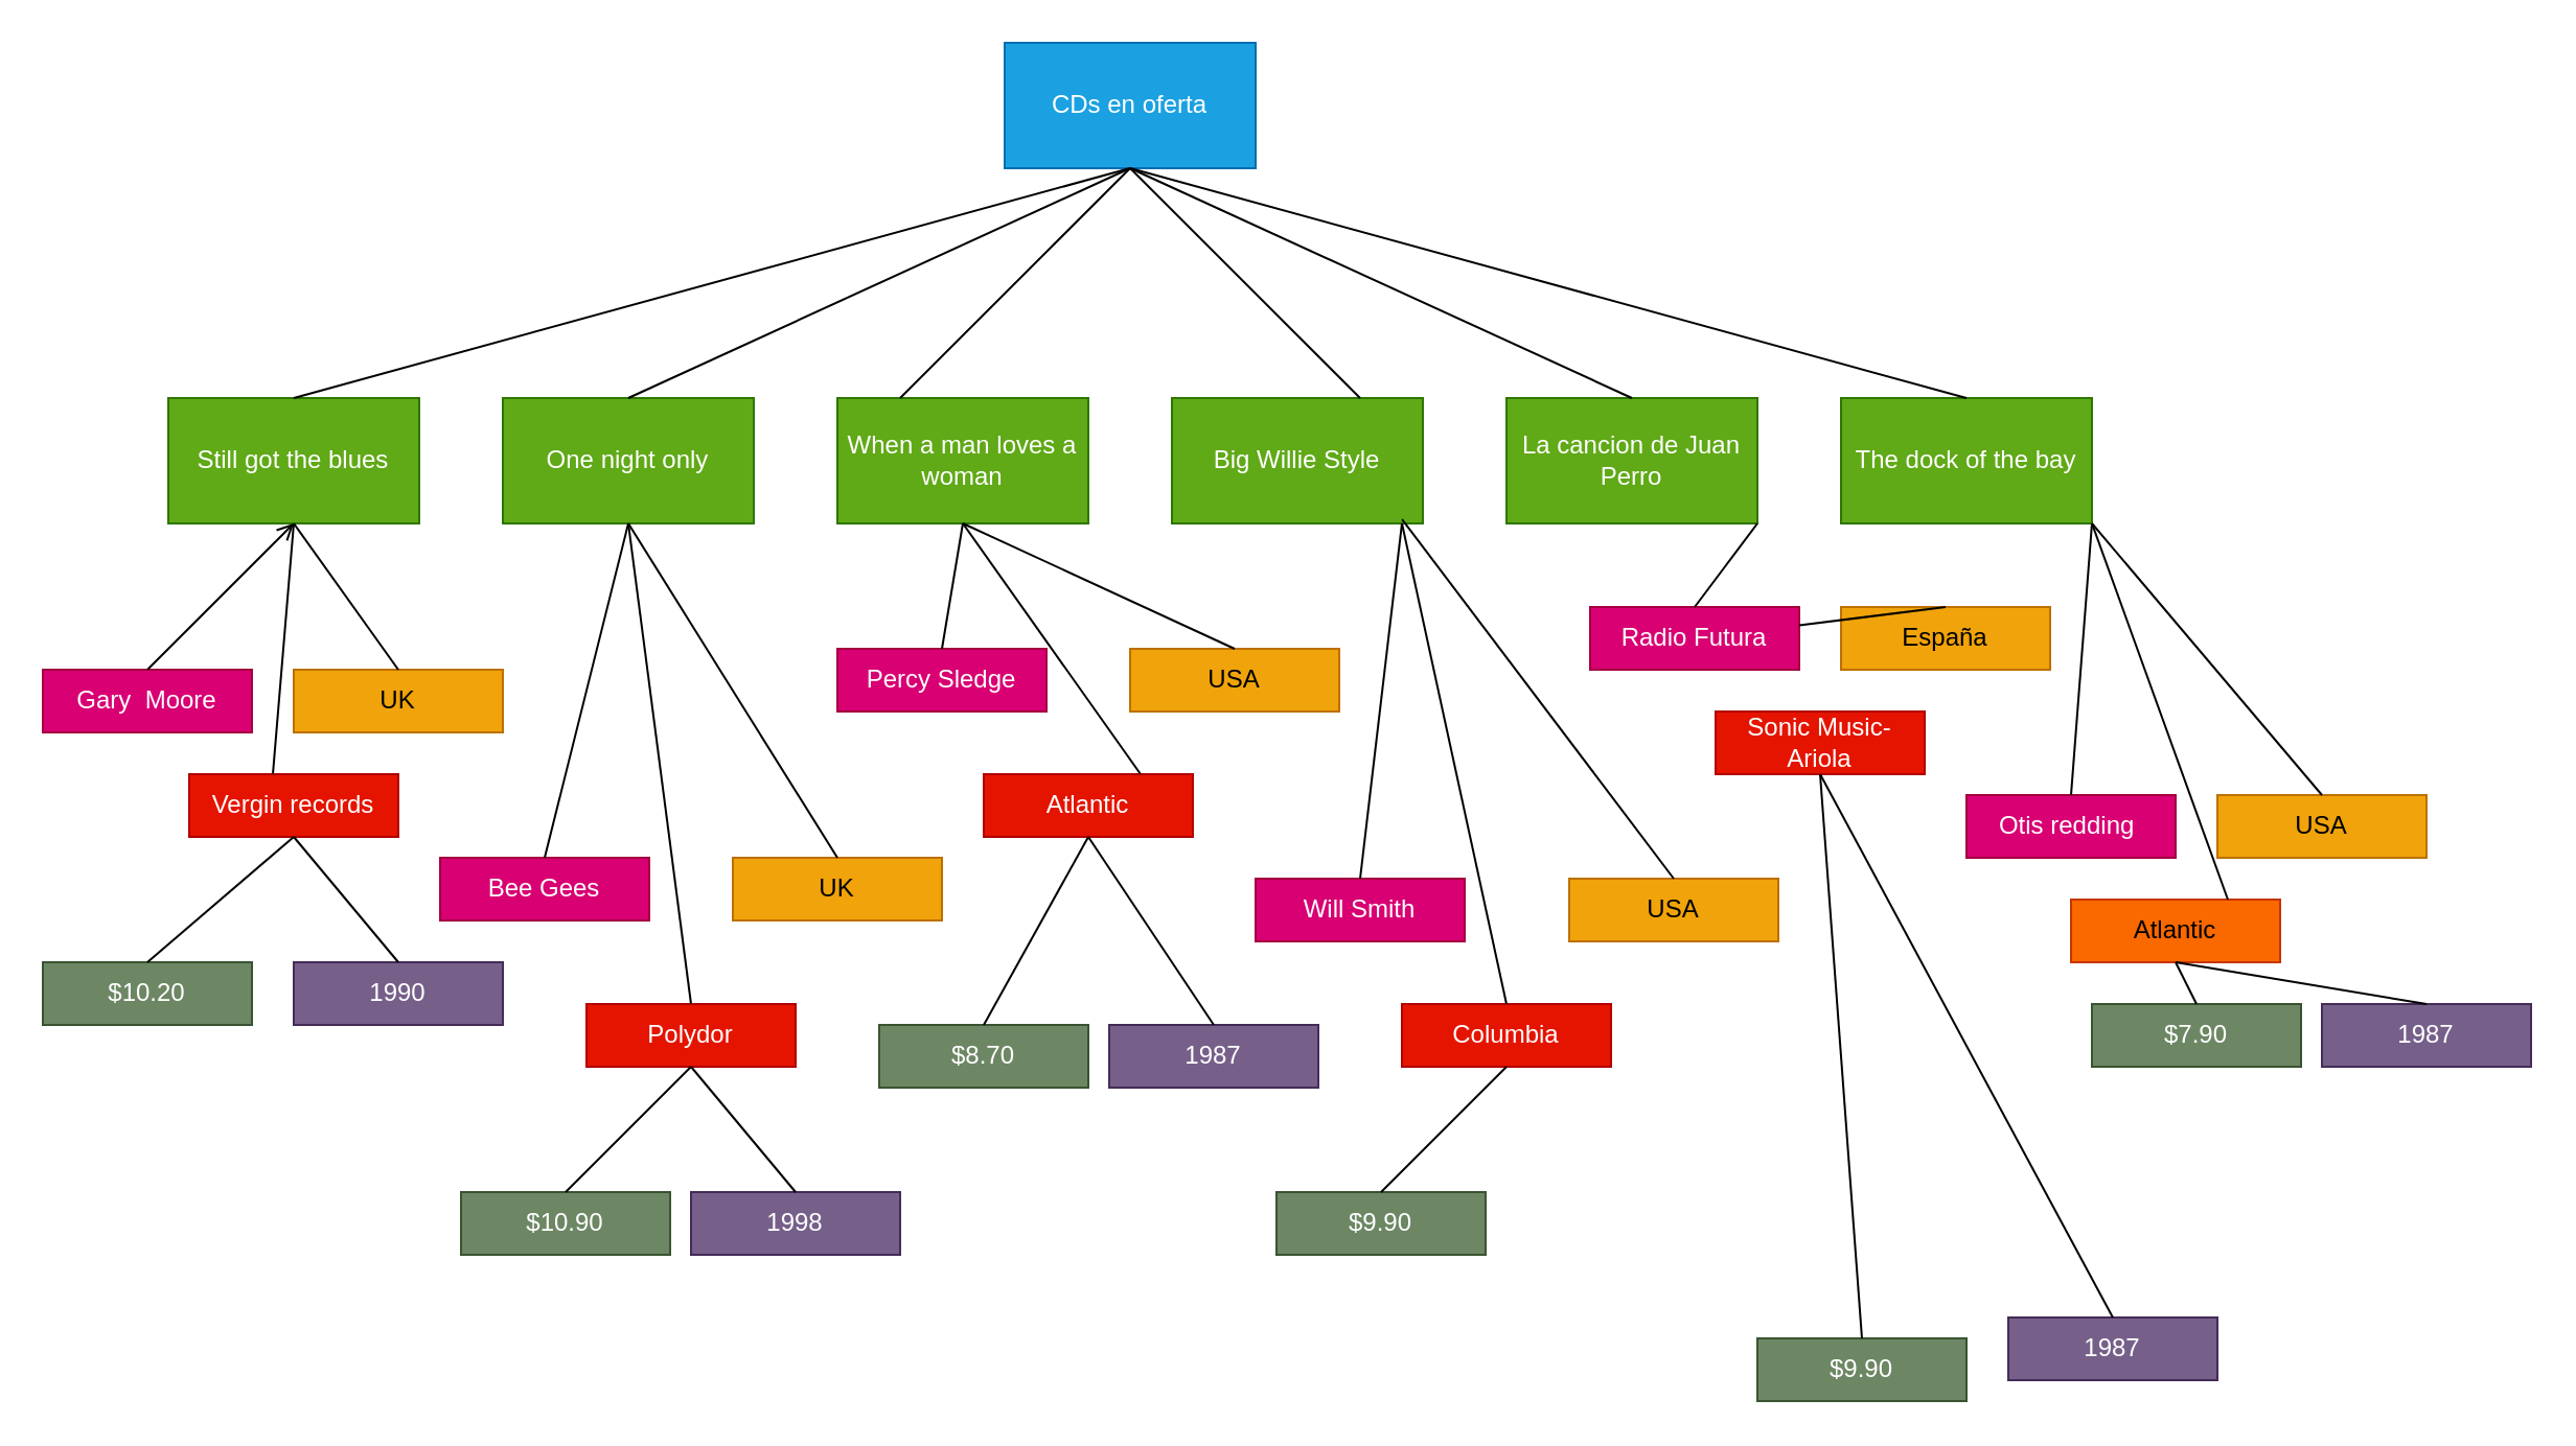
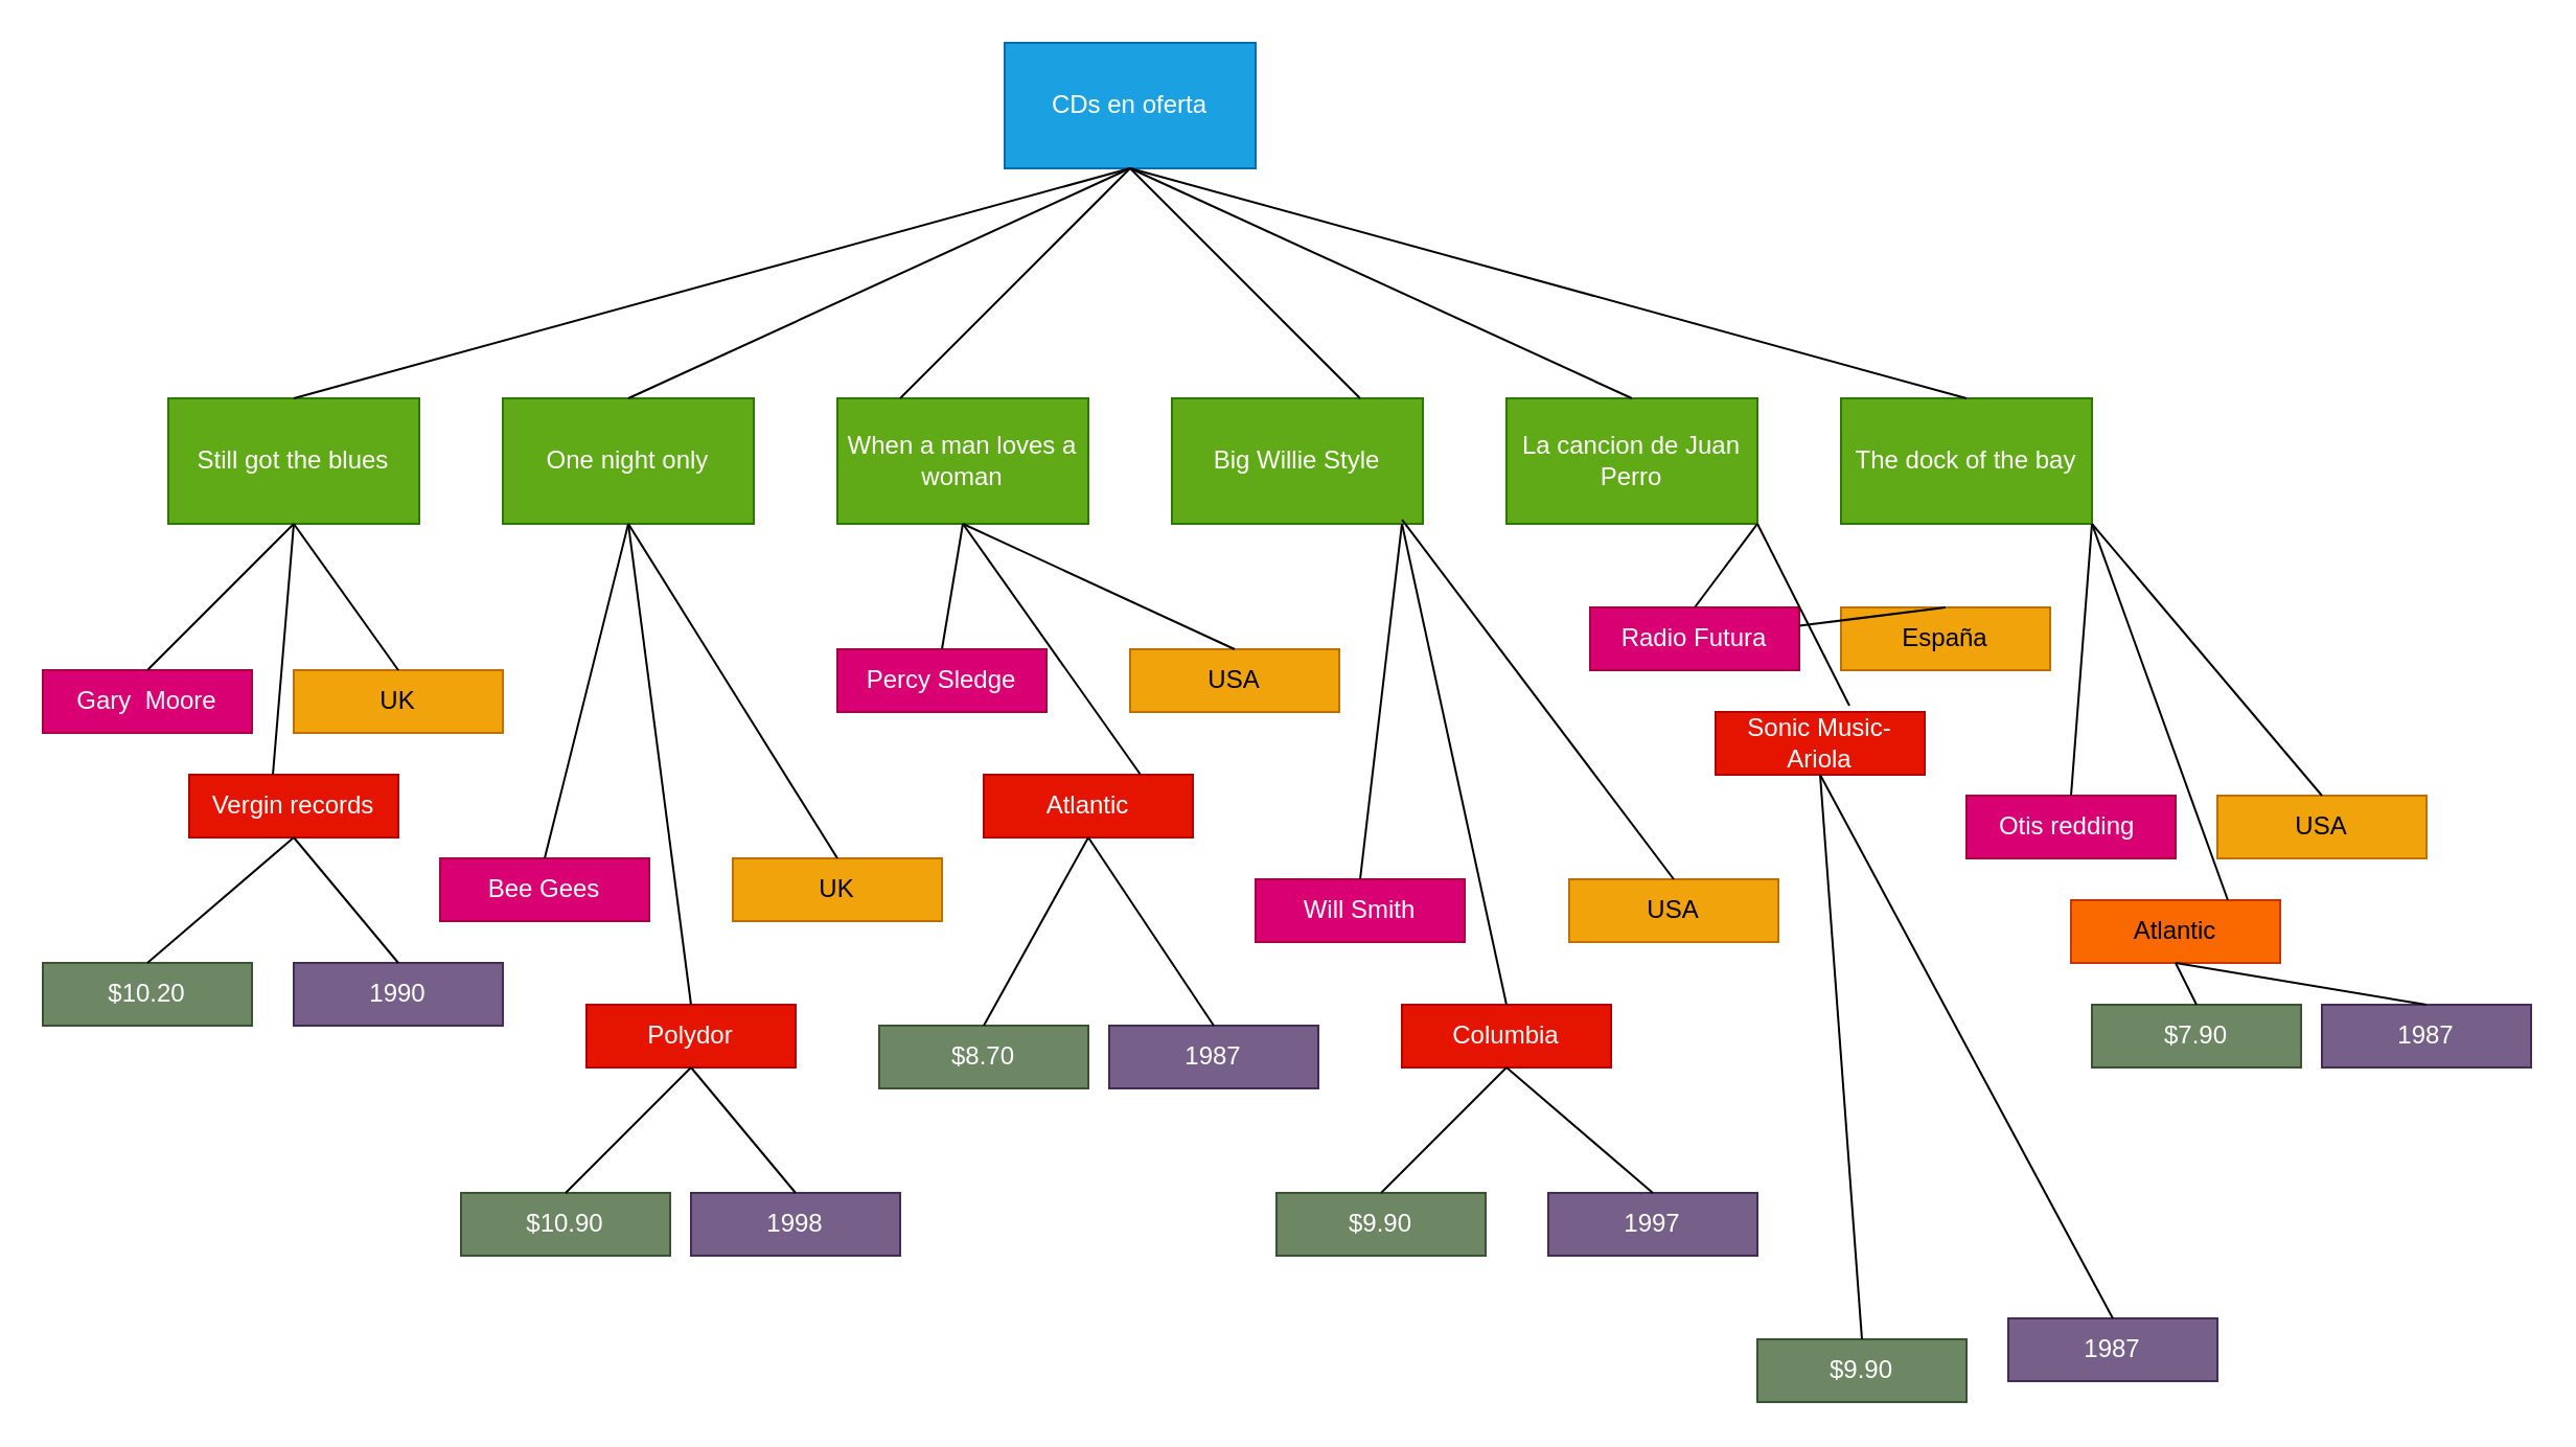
- <mxCell id="35" value="" style="endArrow=open;html=1;rounded=0;entryX=0.5;entryY=1;entryDx=0;entryDy=0;exitX=0.5;exitY=0;exitDx=0;exitDy=0;" edge="1" parent="1" source="24" target="6"><mxGeometry width="50" height="50" relative="1" as="geometry"><mxPoint x="640" y="430" as="sourcePoint" /><mxPoint x="690" y="380" as="targetPoint" /></mxGeometry></mxCell>
+ <mxCell id="35" value="" style="endArrow=none;html=1;rounded=0;entryX=0.5;entryY=1;entryDx=0;entryDy=0;exitX=0.5;exitY=0;exitDx=0;exitDy=0;" edge="1" parent="1" source="24" target="6"><mxGeometry width="50" height="50" relative="1" as="geometry"><mxPoint x="640" y="430" as="sourcePoint" /><mxPoint x="690" y="380" as="targetPoint" /></mxGeometry></mxCell>
+ <mxCell id="36" value="" style="endArrow=none;html=1;rounded=0;entryX=1;entryY=1;entryDx=0;entryDy=0;exitX=0.64;exitY=-0.1;exitDx=0;exitDy=0;exitPerimeter=0;" edge="1" parent="1" source="29" target="7"><mxGeometry width="50" height="50" relative="1" as="geometry"><mxPoint x="640" y="430" as="sourcePoint" /><mxPoint x="690" y="380" as="targetPoint" /></mxGeometry></mxCell>
+ <mxCell id="68" value="" style="endArrow=none;html=1;rounded=0;entryX=0.5;entryY=1;entryDx=0;entryDy=0;exitX=0.5;exitY=0;exitDx=0;exitDy=0;" edge="1" parent="1" source="59" target="28"><mxGeometry width="50" height="50" relative="1" as="geometry"><mxPoint x="640" y="430" as="sourcePoint" /><mxPoint x="690" y="380" as="targetPoint" /></mxGeometry></mxCell>
+ <mxCell id="59" value="1997" style="rounded=0;whiteSpace=wrap;html=1;fillColor=#76608a;fontColor=#ffffff;strokeColor=#432D57;" vertex="1" parent="1"><mxGeometry x="740" y="570" width="100" height="30" as="geometry" /></mxCell>
